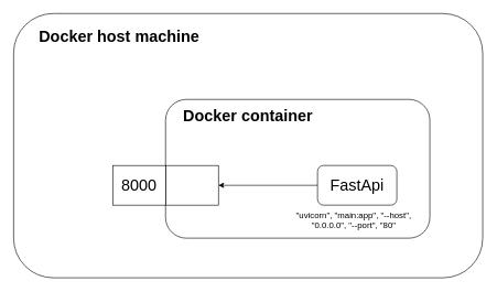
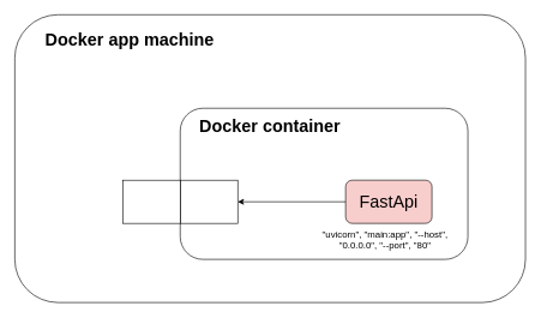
- <mxCell id="4" value="Docker host machine" style="text;html=1;strokeColor=none;fillColor=none;align=center;verticalAlign=middle;whiteSpace=wrap;rounded=0;fontSize=24;fontStyle=1" vertex="1" parent="1"><mxGeometry x="50" y="50" width="260" height="10" as="geometry" /></mxCell>
+ <mxCell id="4" value="Docker app machine" style="text;html=1;strokeColor=none;fillColor=none;align=center;verticalAlign=middle;whiteSpace=wrap;rounded=0;fontSize=24;fontStyle=1" vertex="1" parent="1"><mxGeometry x="50" y="50" width="260" height="10" as="geometry" /></mxCell>
- <mxCell id="9" value="8000" style="text;html=1;strokeColor=none;fillColor=none;align=center;verticalAlign=middle;whiteSpace=wrap;rounded=0;fontSize=24;" vertex="1" parent="1"><mxGeometry x="180" y="265" width="60" height="30" as="geometry" /></mxCell>
- <mxCell id="6" value="FastApi" style="rounded=1;whiteSpace=wrap;html=1;fontSize=24;" vertex="1" parent="1"><mxGeometry x="480" y="250" width="120" height="60" as="geometry" /></mxCell>
+ <mxCell id="6" value="FastApi" style="rounded=1;whiteSpace=wrap;html=1;fontSize=24;fillColor=#f8cecc;" vertex="1" parent="1"><mxGeometry x="480" y="250" width="120" height="60" as="geometry" /></mxCell>
